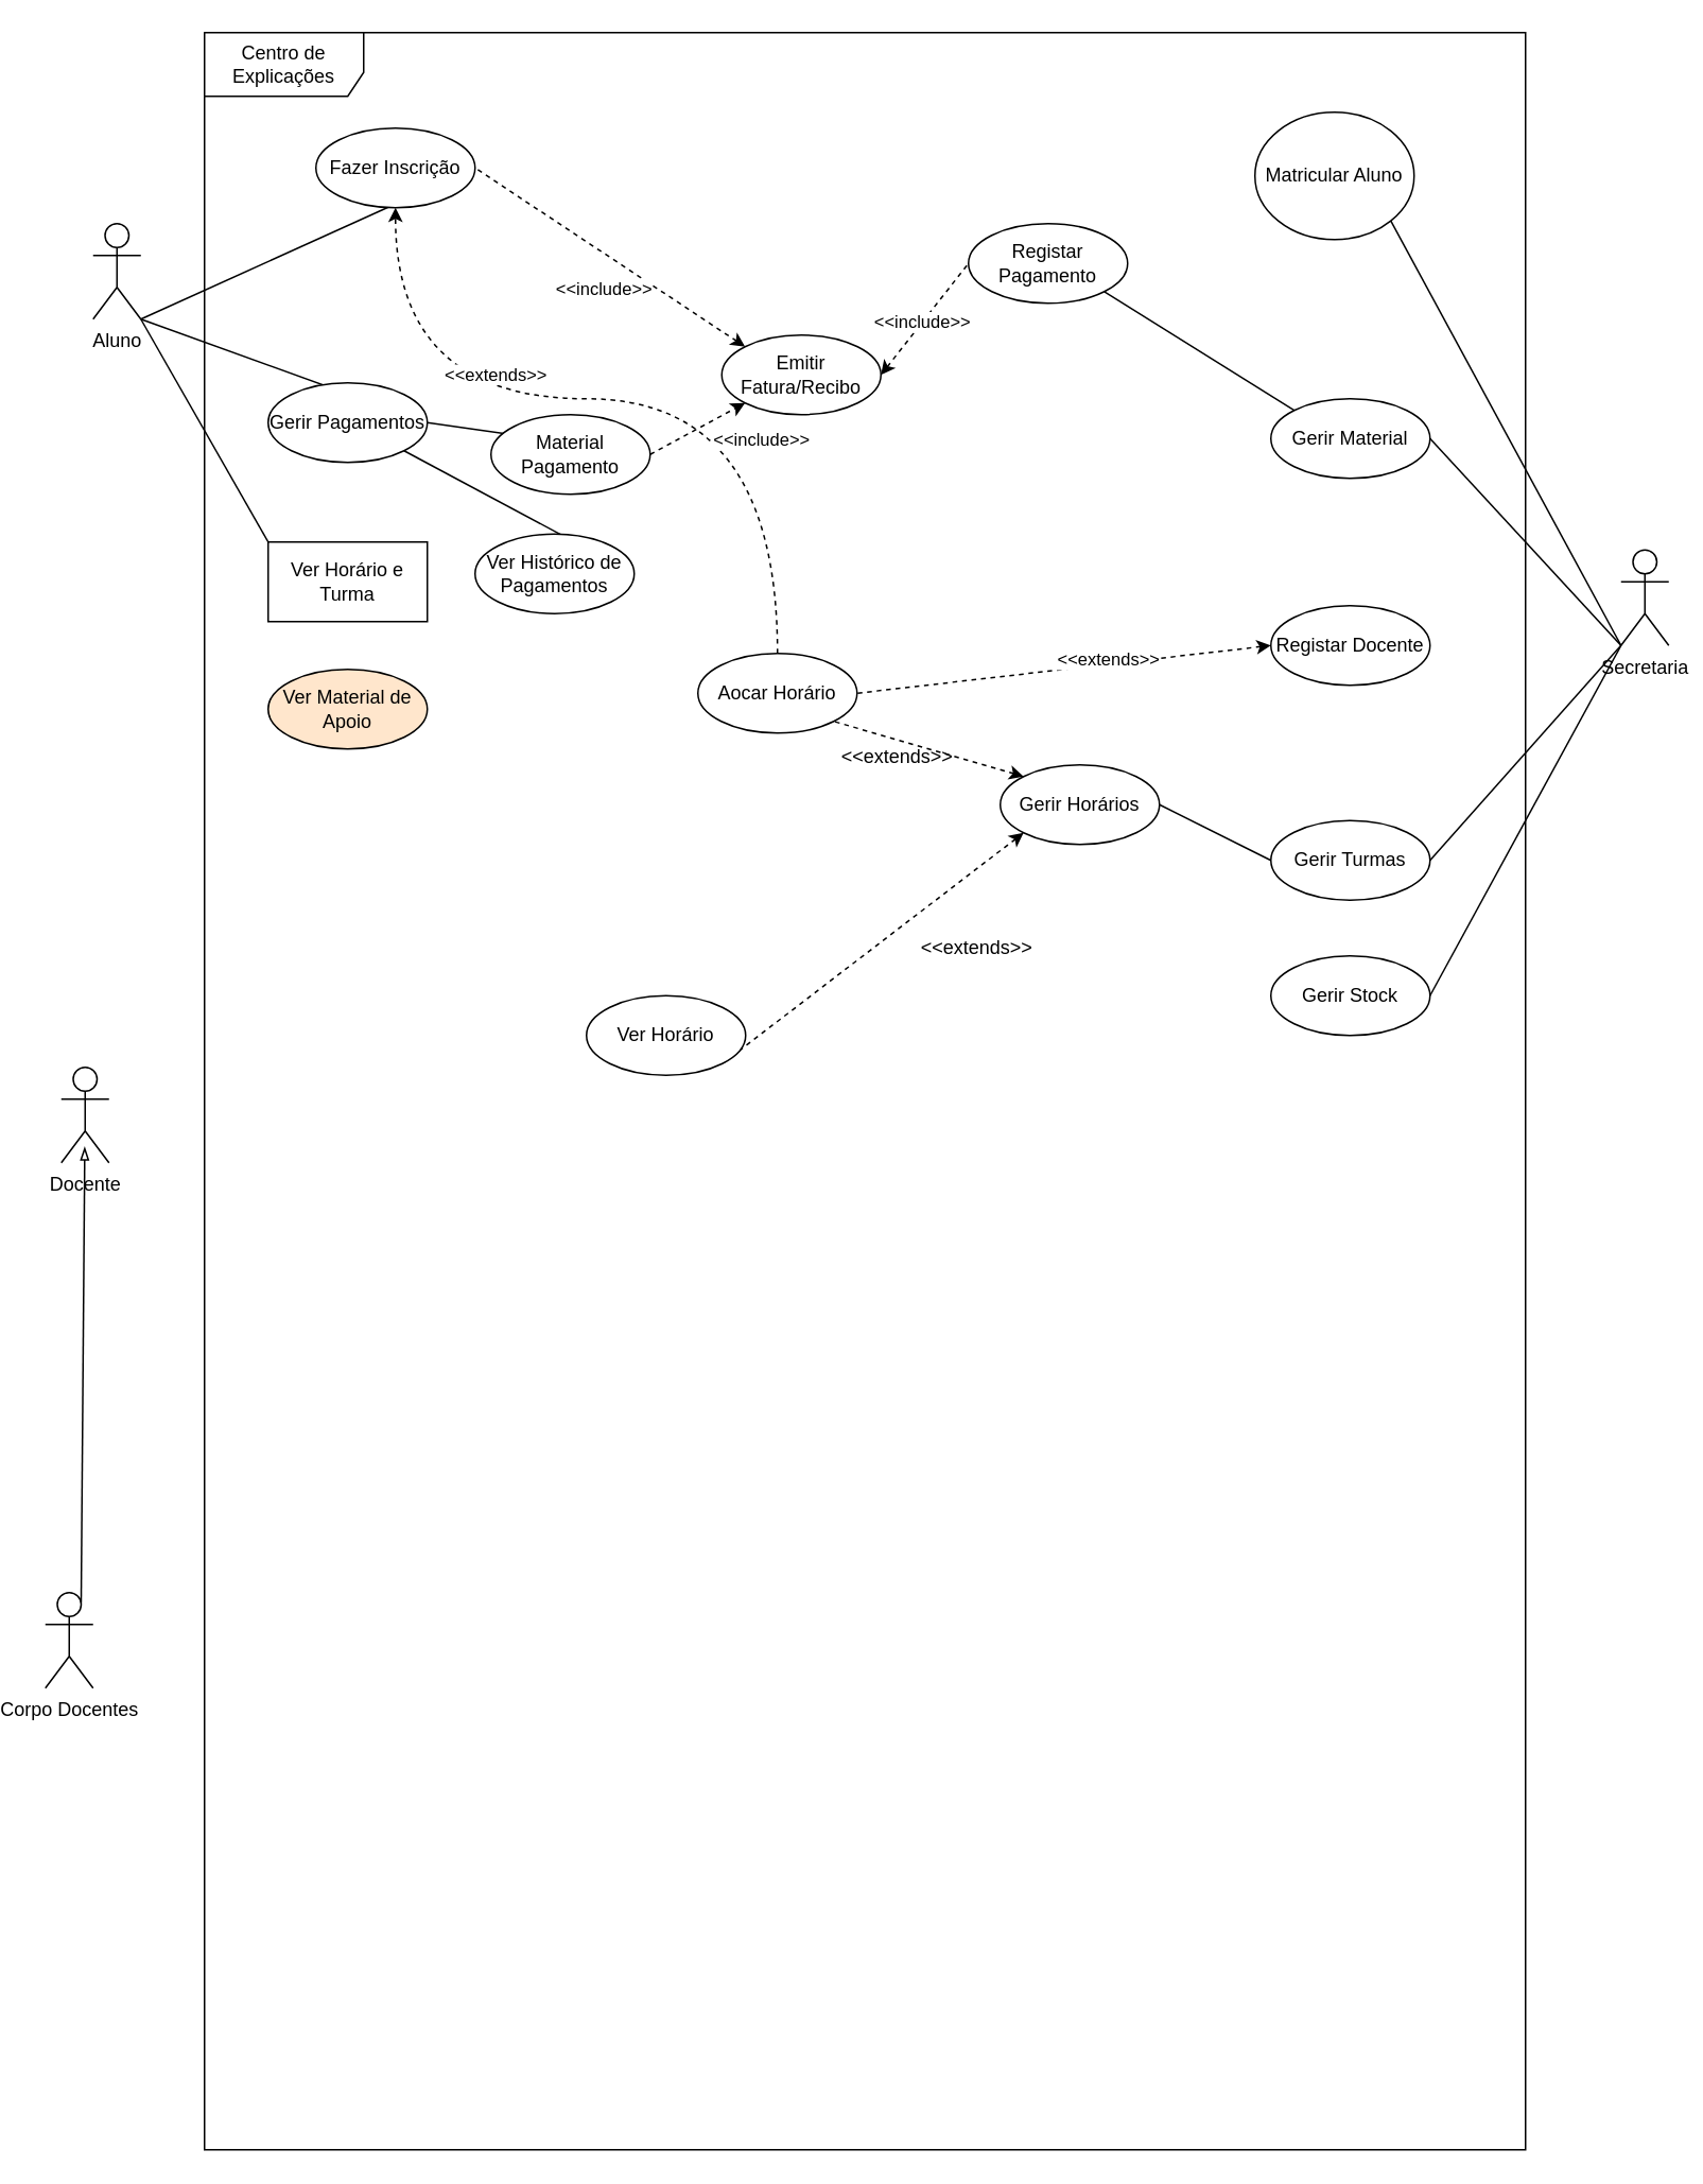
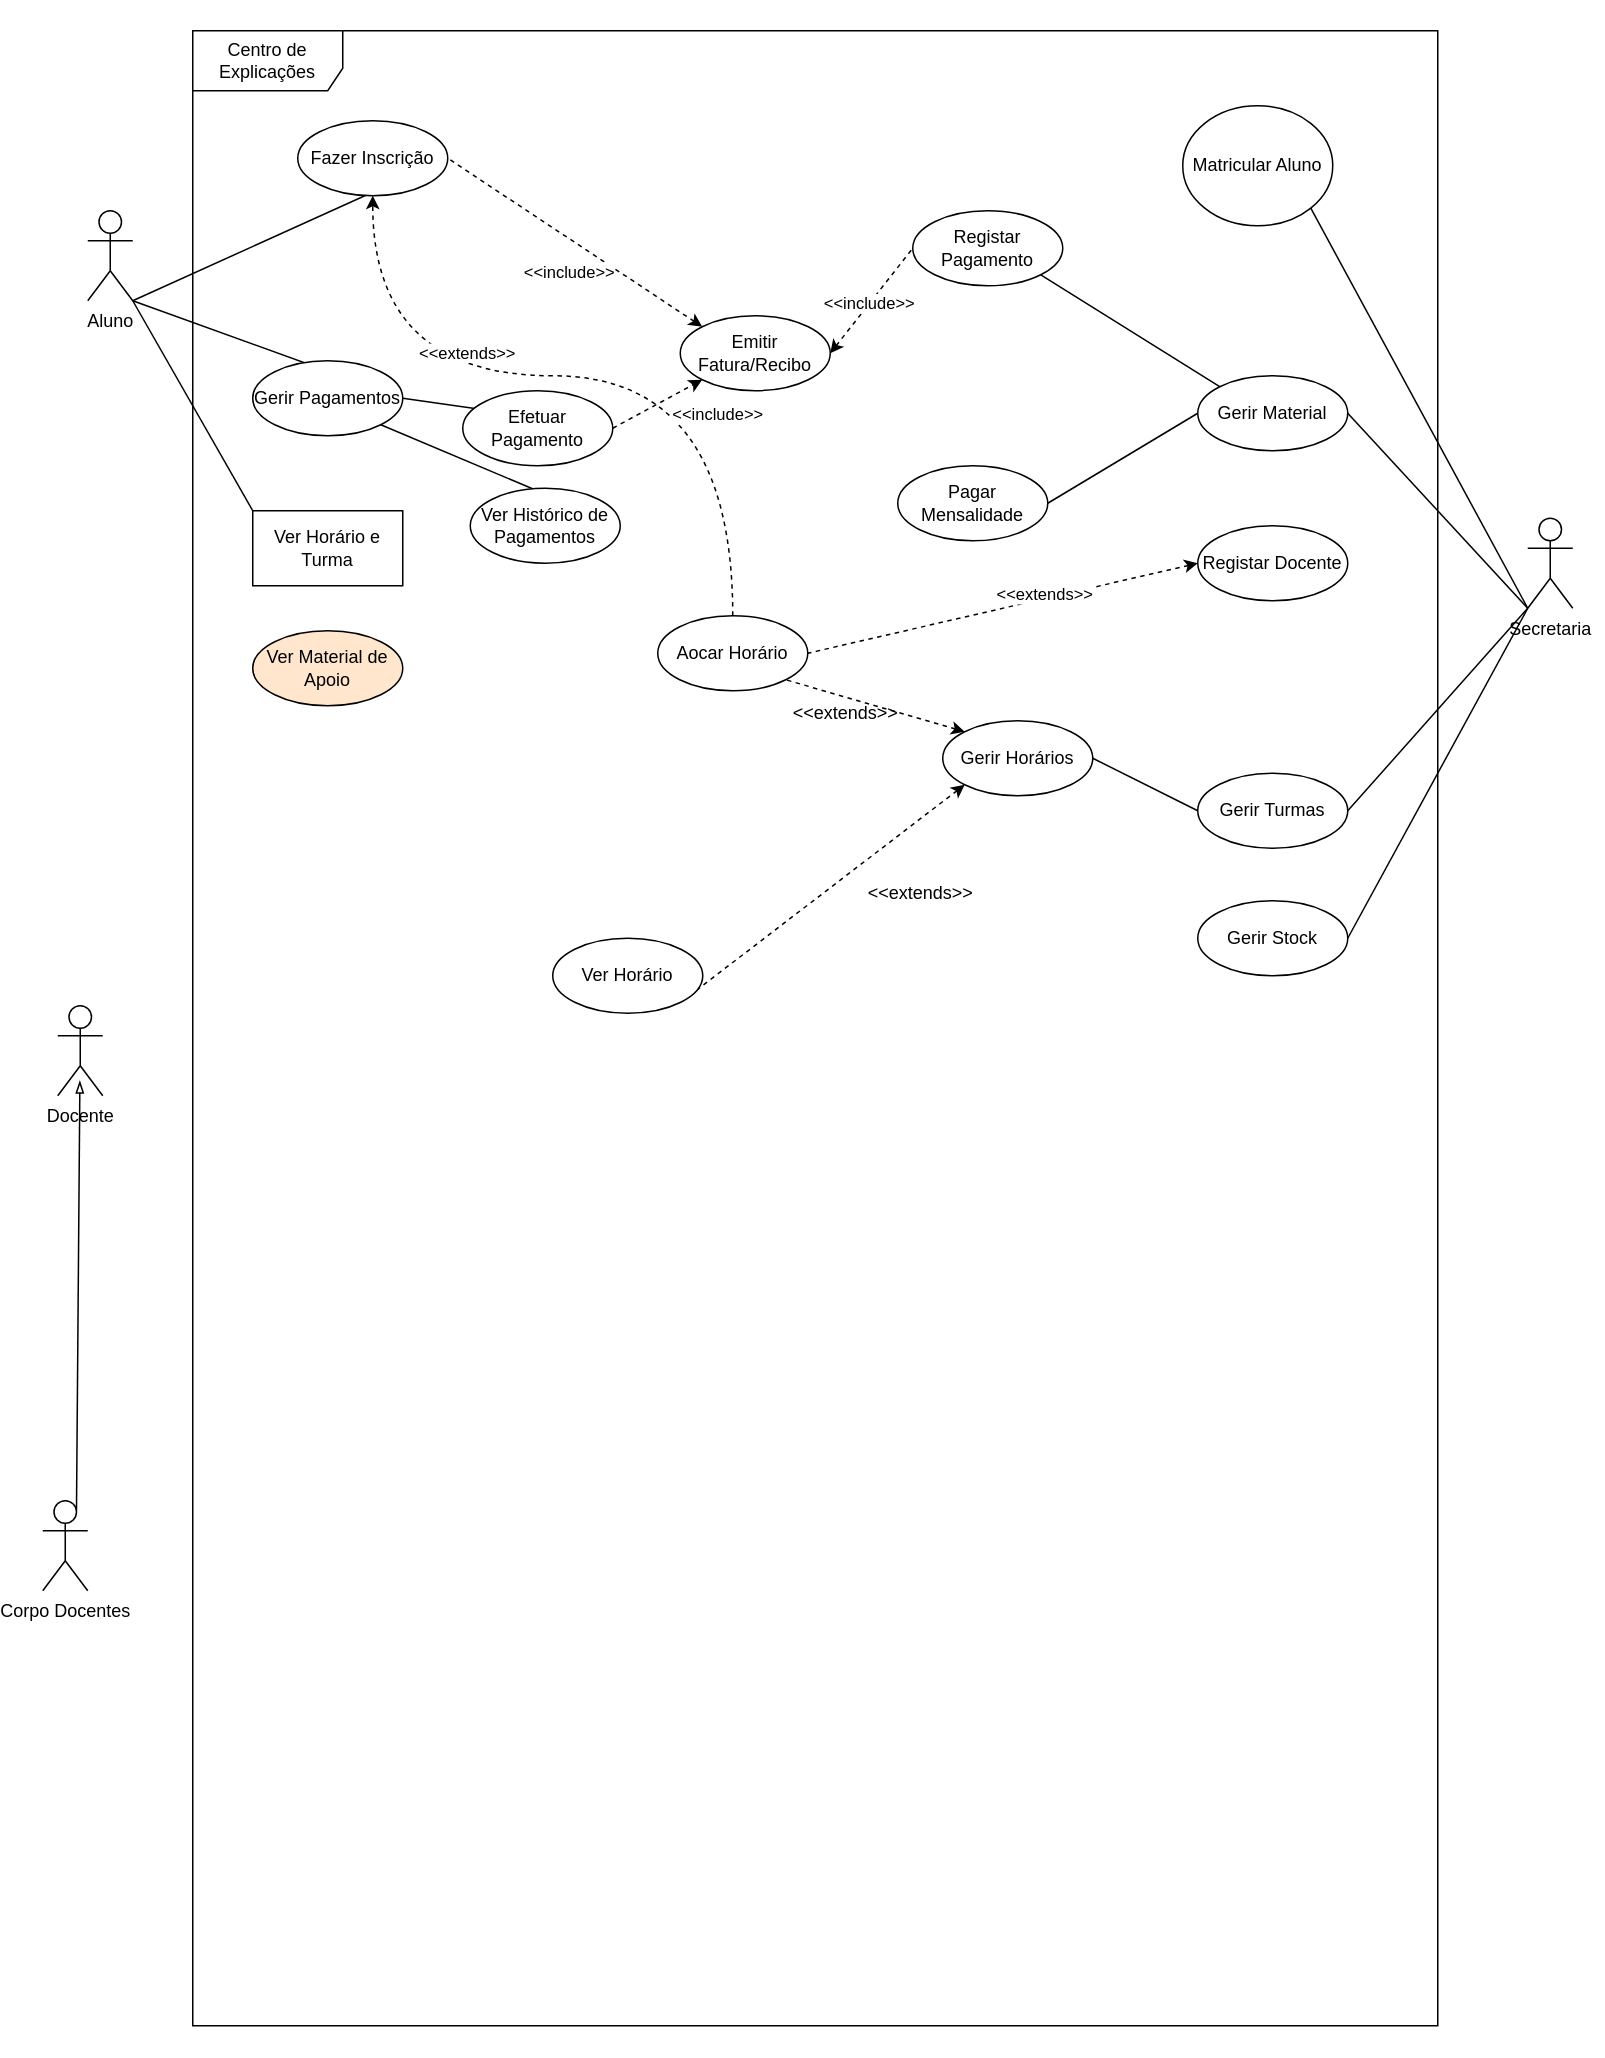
- <mxCell id="46" value="Material Pagamento" style="ellipse;whiteSpace=wrap;html=1;" parent="1" vertex="1"><mxGeometry x="300" y="260" width="100" height="50" as="geometry" /></mxCell>
+ <mxCell id="46" value="Efetuar Pagamento" style="ellipse;whiteSpace=wrap;html=1;" parent="1" vertex="1"><mxGeometry x="300" y="260" width="100" height="50" as="geometry" /></mxCell>
+ <mxCell id="21" style="rounded=0;orthogonalLoop=1;jettySize=auto;html=1;exitX=0;exitY=0.5;exitDx=0;exitDy=0;entryX=1;entryY=0.5;entryDx=0;entryDy=0;endArrow=none;endFill=0;" parent="1" source="22" target="38" edge="1"><mxGeometry relative="1" as="geometry" /></mxCell>
+ <mxCell id="38" value="Pagar Mensalidade" style="ellipse;whiteSpace=wrap;html=1;" parent="1" vertex="1"><mxGeometry x="590" y="310" width="100" height="50" as="geometry" /></mxCell>
- <mxCell id="42" value="Ver Histórico de Pagamentos" style="ellipse;whiteSpace=wrap;html=1;" parent="1" vertex="1"><mxGeometry x="290" y="335" width="100" height="50" as="geometry" /></mxCell>
+ <mxCell id="42" value="Ver Histórico de Pagamentos" style="ellipse;whiteSpace=wrap;html=1;" parent="1" vertex="1"><mxGeometry x="305" y="325" width="100" height="50" as="geometry" /></mxCell>
- <mxCell id="11" value="Registar Docente" style="ellipse;whiteSpace=wrap;html=1;" parent="1" vertex="1"><mxGeometry x="790" y="380" width="100" height="50" as="geometry" /></mxCell>
+ <mxCell id="11" value="Registar Docente" style="ellipse;whiteSpace=wrap;html=1;" parent="1" vertex="1"><mxGeometry x="790" y="350" width="100" height="50" as="geometry" /></mxCell>
